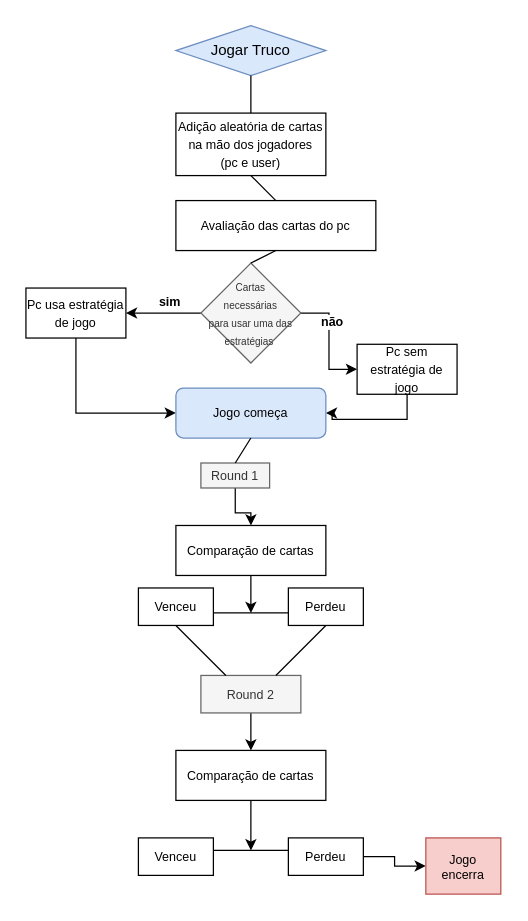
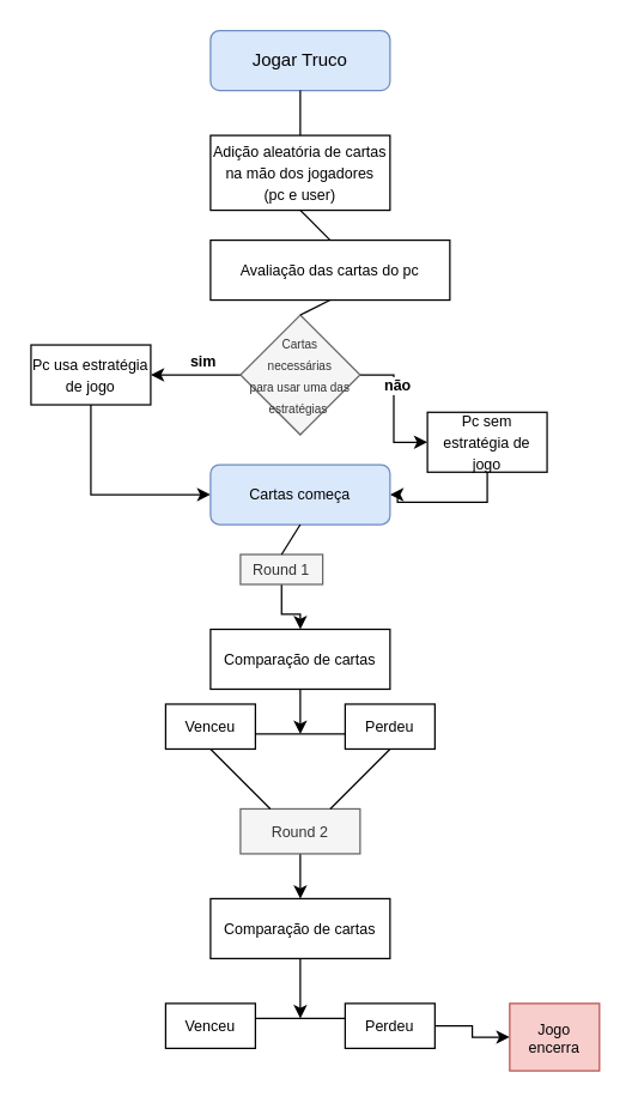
- <mxCell id="2" value="Jogar Truco" style="rhombus;whiteSpace=wrap;html=1;fontSize=12;glass=0;strokeWidth=1;shadow=0;fillColor=#dae8fc;strokeColor=#6c8ebf;" parent="1" vertex="1"><mxGeometry x="140" y="20" width="120" height="40" as="geometry" /></mxCell>
+ <mxCell id="2" value="Jogar Truco" style="rounded=1;whiteSpace=wrap;html=1;fontSize=12;glass=0;strokeWidth=1;shadow=0;fillColor=#dae8fc;strokeColor=#6c8ebf;" parent="1" vertex="1"><mxGeometry x="140" y="20" width="120" height="40" as="geometry" /></mxCell>
- <mxCell id="17" value="Jogo começa" style="rounded=1;whiteSpace=wrap;html=1;fontSize=10;fillColor=#dae8fc;strokeColor=#6c8ebf;" vertex="1" parent="1"><mxGeometry x="140" y="310" width="120" height="40" as="geometry" /></mxCell>
+ <mxCell id="17" value="Cartas começa" style="rounded=1;whiteSpace=wrap;html=1;fontSize=10;fillColor=#dae8fc;strokeColor=#6c8ebf;" vertex="1" parent="1"><mxGeometry x="140" y="310" width="120" height="40" as="geometry" /></mxCell>
